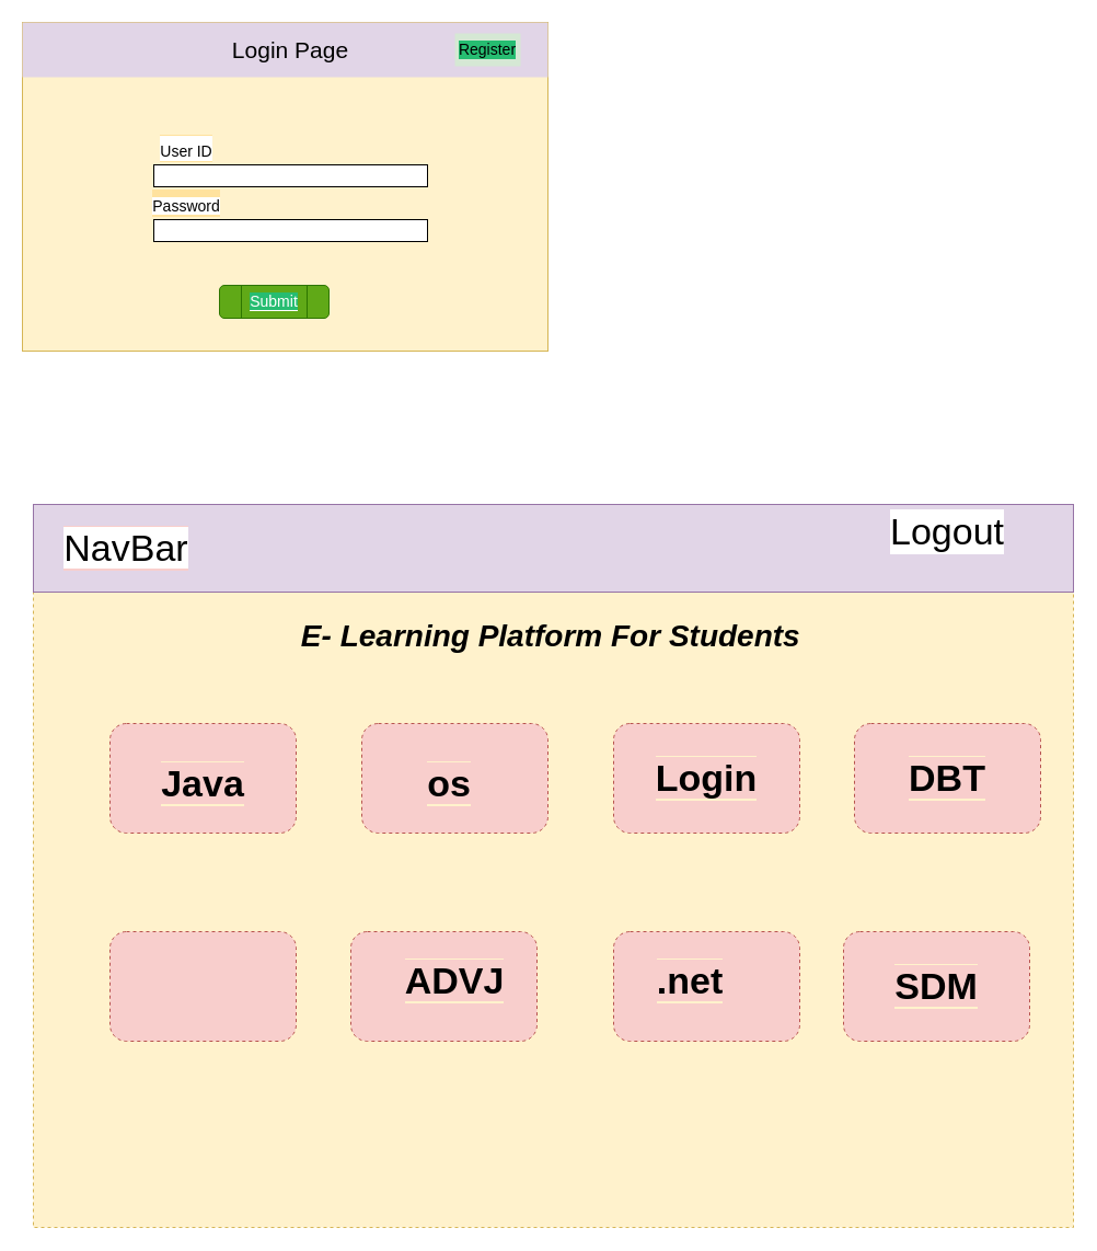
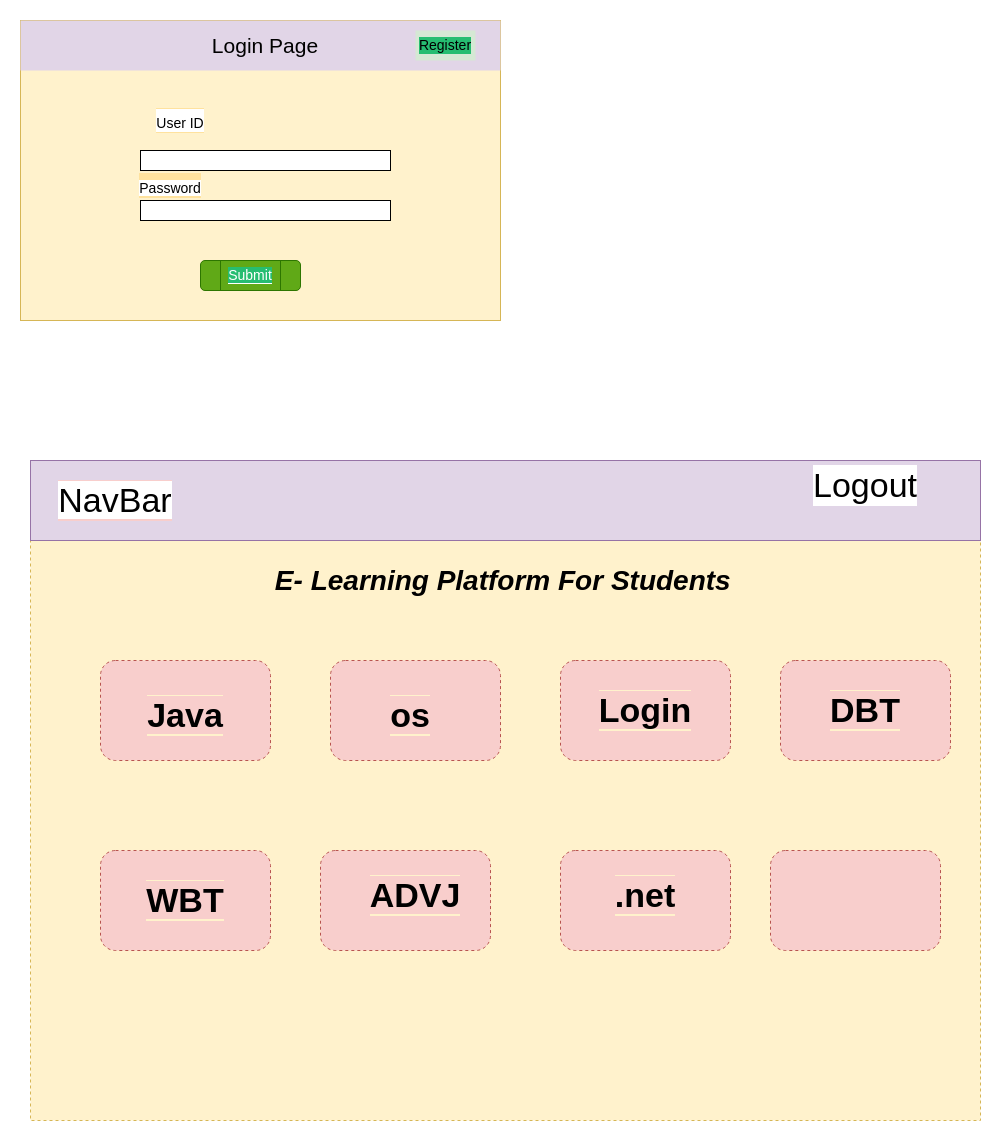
- <mxCell id="7" value="&lt;span style=&quot;background-color: rgb(255, 255, 255);&quot;&gt;&lt;font style=&quot;font-size: 14px;&quot;&gt;User ID&lt;/font&gt;&lt;/span&gt;" style="text;html=1;strokeColor=none;fillColor=none;align=center;verticalAlign=middle;whiteSpace=wrap;rounded=0;labelBackgroundColor=#FFE29E;fontSize=21;" vertex="1" parent="1"><mxGeometry x="140" y="120" width="60" height="30" as="geometry" /></mxCell>
+ <mxCell id="7" value="&lt;span style=&quot;background-color: rgb(255, 255, 255);&quot;&gt;&lt;font style=&quot;font-size: 14px;&quot;&gt;User ID&lt;/font&gt;&lt;/span&gt;" style="text;html=1;strokeColor=none;fillColor=none;align=center;verticalAlign=middle;whiteSpace=wrap;rounded=0;labelBackgroundColor=#FFE29E;fontSize=21;" vertex="1" parent="1"><mxGeometry x="150" y="105" width="60" height="30" as="geometry" /></mxCell>
- <mxCell id="29" value="&lt;span style=&quot;font-size: 34px; background-color: rgb(248, 206, 204);&quot;&gt;&lt;b&gt;.net&lt;/b&gt;&lt;/span&gt;" style="text;html=1;strokeColor=none;fillColor=none;align=center;verticalAlign=middle;whiteSpace=wrap;rounded=0;dashed=1;labelBackgroundColor=#FFF2CC;fontSize=14;" vertex="1" parent="1"><mxGeometry x="565" y="860" width="130" height="70" as="geometry" /></mxCell>
+ <mxCell id="29" value="&lt;span style=&quot;font-size: 34px; background-color: rgb(248, 206, 204);&quot;&gt;&lt;b&gt;.net&lt;/b&gt;&lt;/span&gt;" style="text;html=1;strokeColor=none;fillColor=none;align=center;verticalAlign=middle;whiteSpace=wrap;rounded=0;dashed=1;labelBackgroundColor=#FFF2CC;fontSize=14;" vertex="1" parent="1"><mxGeometry x="580" y="860" width="130" height="70" as="geometry" /></mxCell>
+ <mxCell id="25" value="&lt;span style=&quot;font-size: 34px; background-color: rgb(248, 206, 204);&quot;&gt;&lt;b&gt;WBT&lt;/b&gt;&lt;/span&gt;" style="text;html=1;strokeColor=none;fillColor=none;align=center;verticalAlign=middle;whiteSpace=wrap;rounded=0;dashed=1;labelBackgroundColor=#FFF2CC;fontSize=14;" vertex="1" parent="1"><mxGeometry x="120" y="865" width="130" height="70" as="geometry" /></mxCell>
- <mxCell id="30" value="&lt;font style=&quot;font-size: 34px;&quot;&gt;&lt;b style=&quot;background-color: rgb(248, 206, 204);&quot;&gt;SDM&lt;/b&gt;&lt;/font&gt;" style="text;html=1;strokeColor=none;fillColor=none;align=center;verticalAlign=middle;whiteSpace=wrap;rounded=0;dashed=1;labelBackgroundColor=#FFF2CC;fontSize=14;" vertex="1" parent="1"><mxGeometry x="790" y="865" width="130" height="70" as="geometry" /></mxCell>
